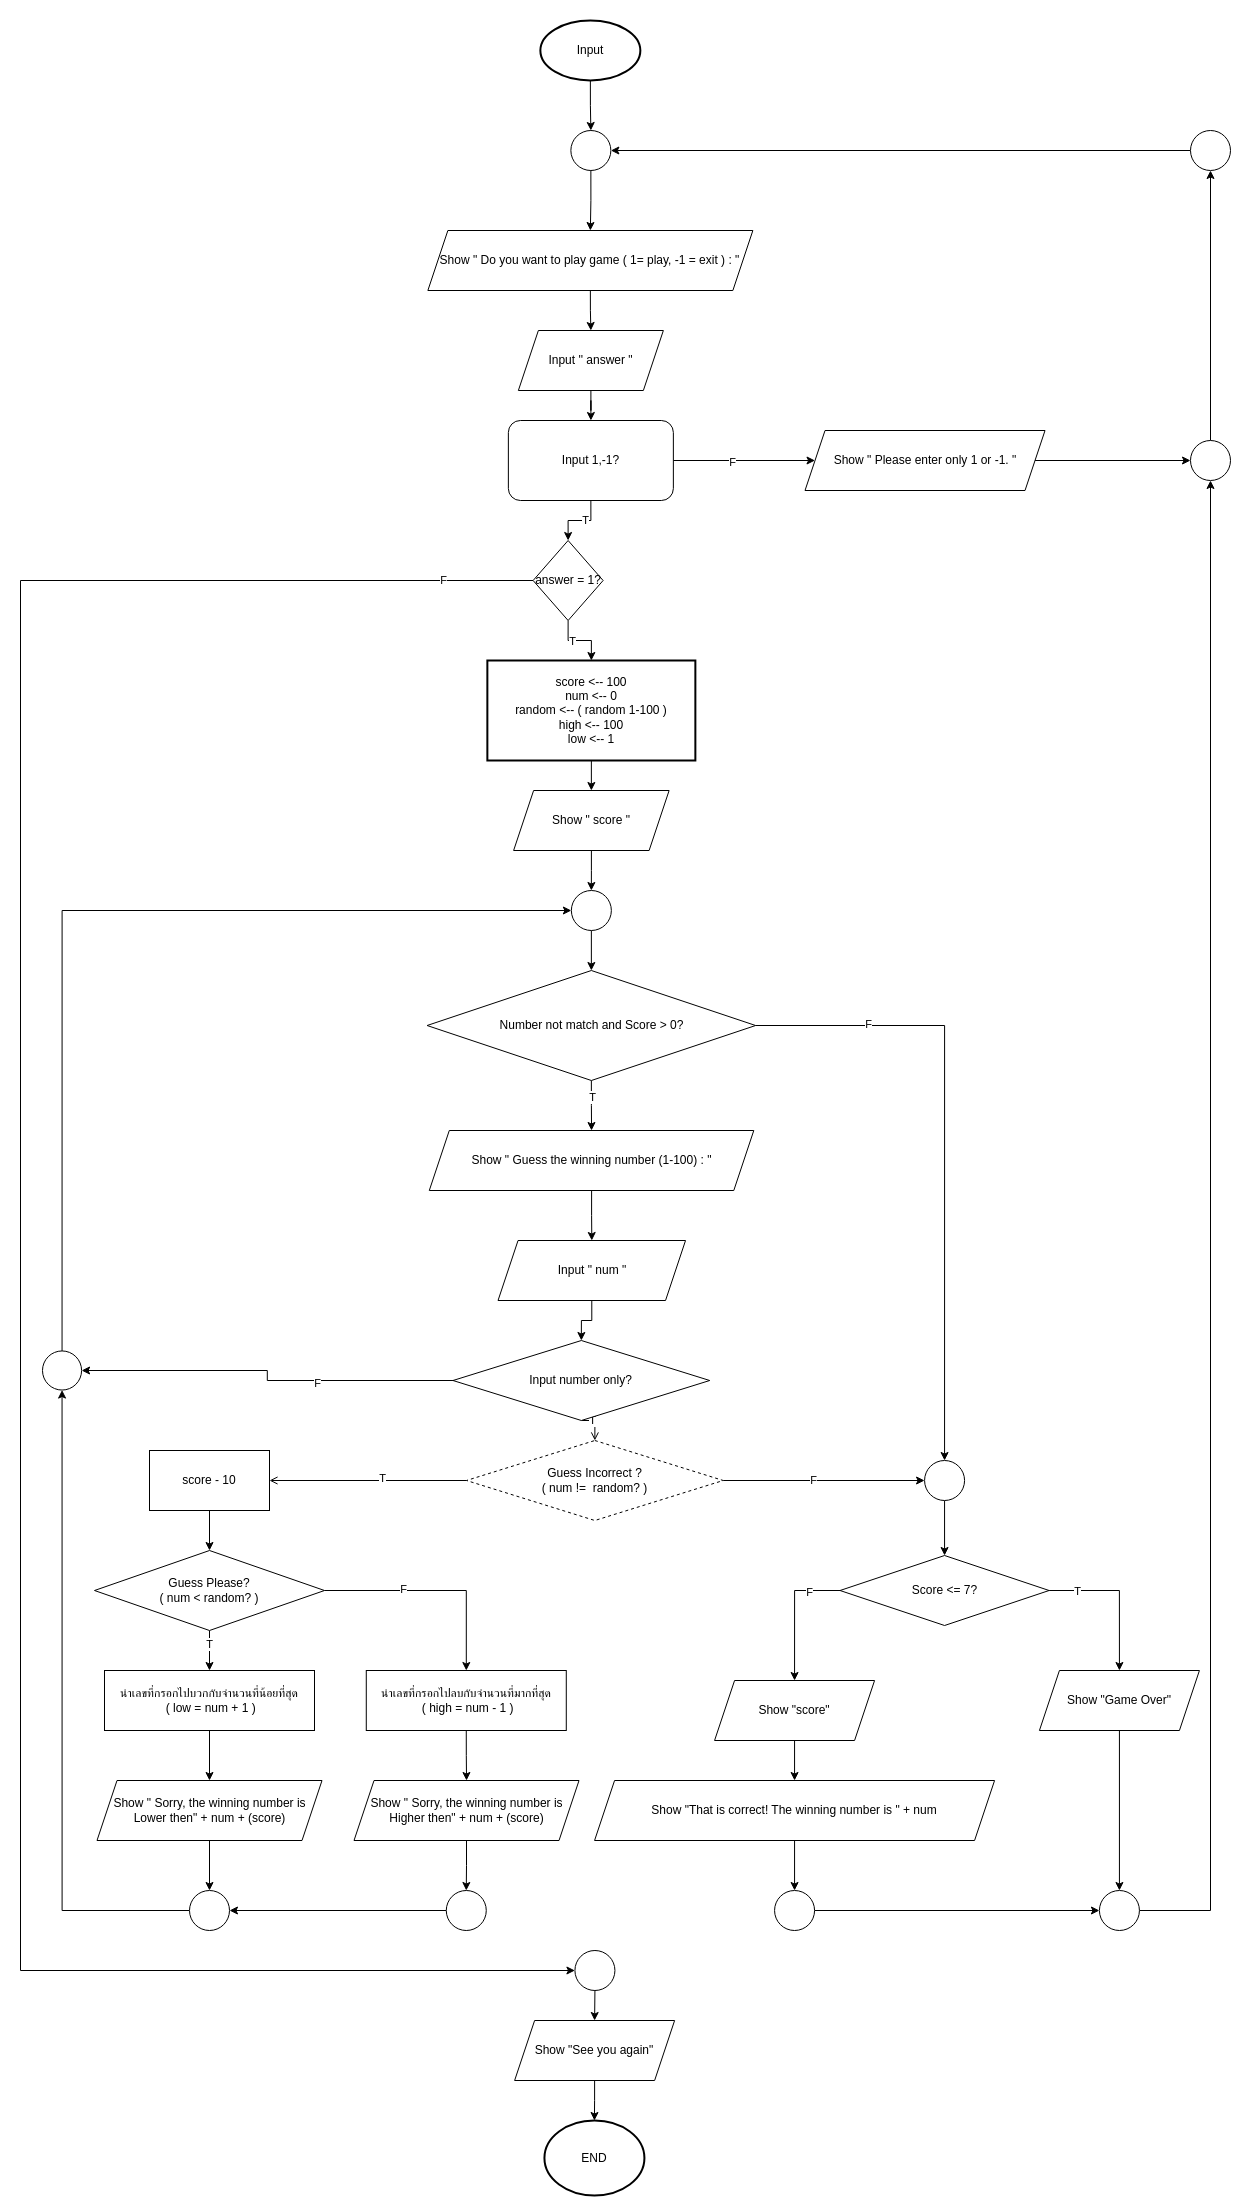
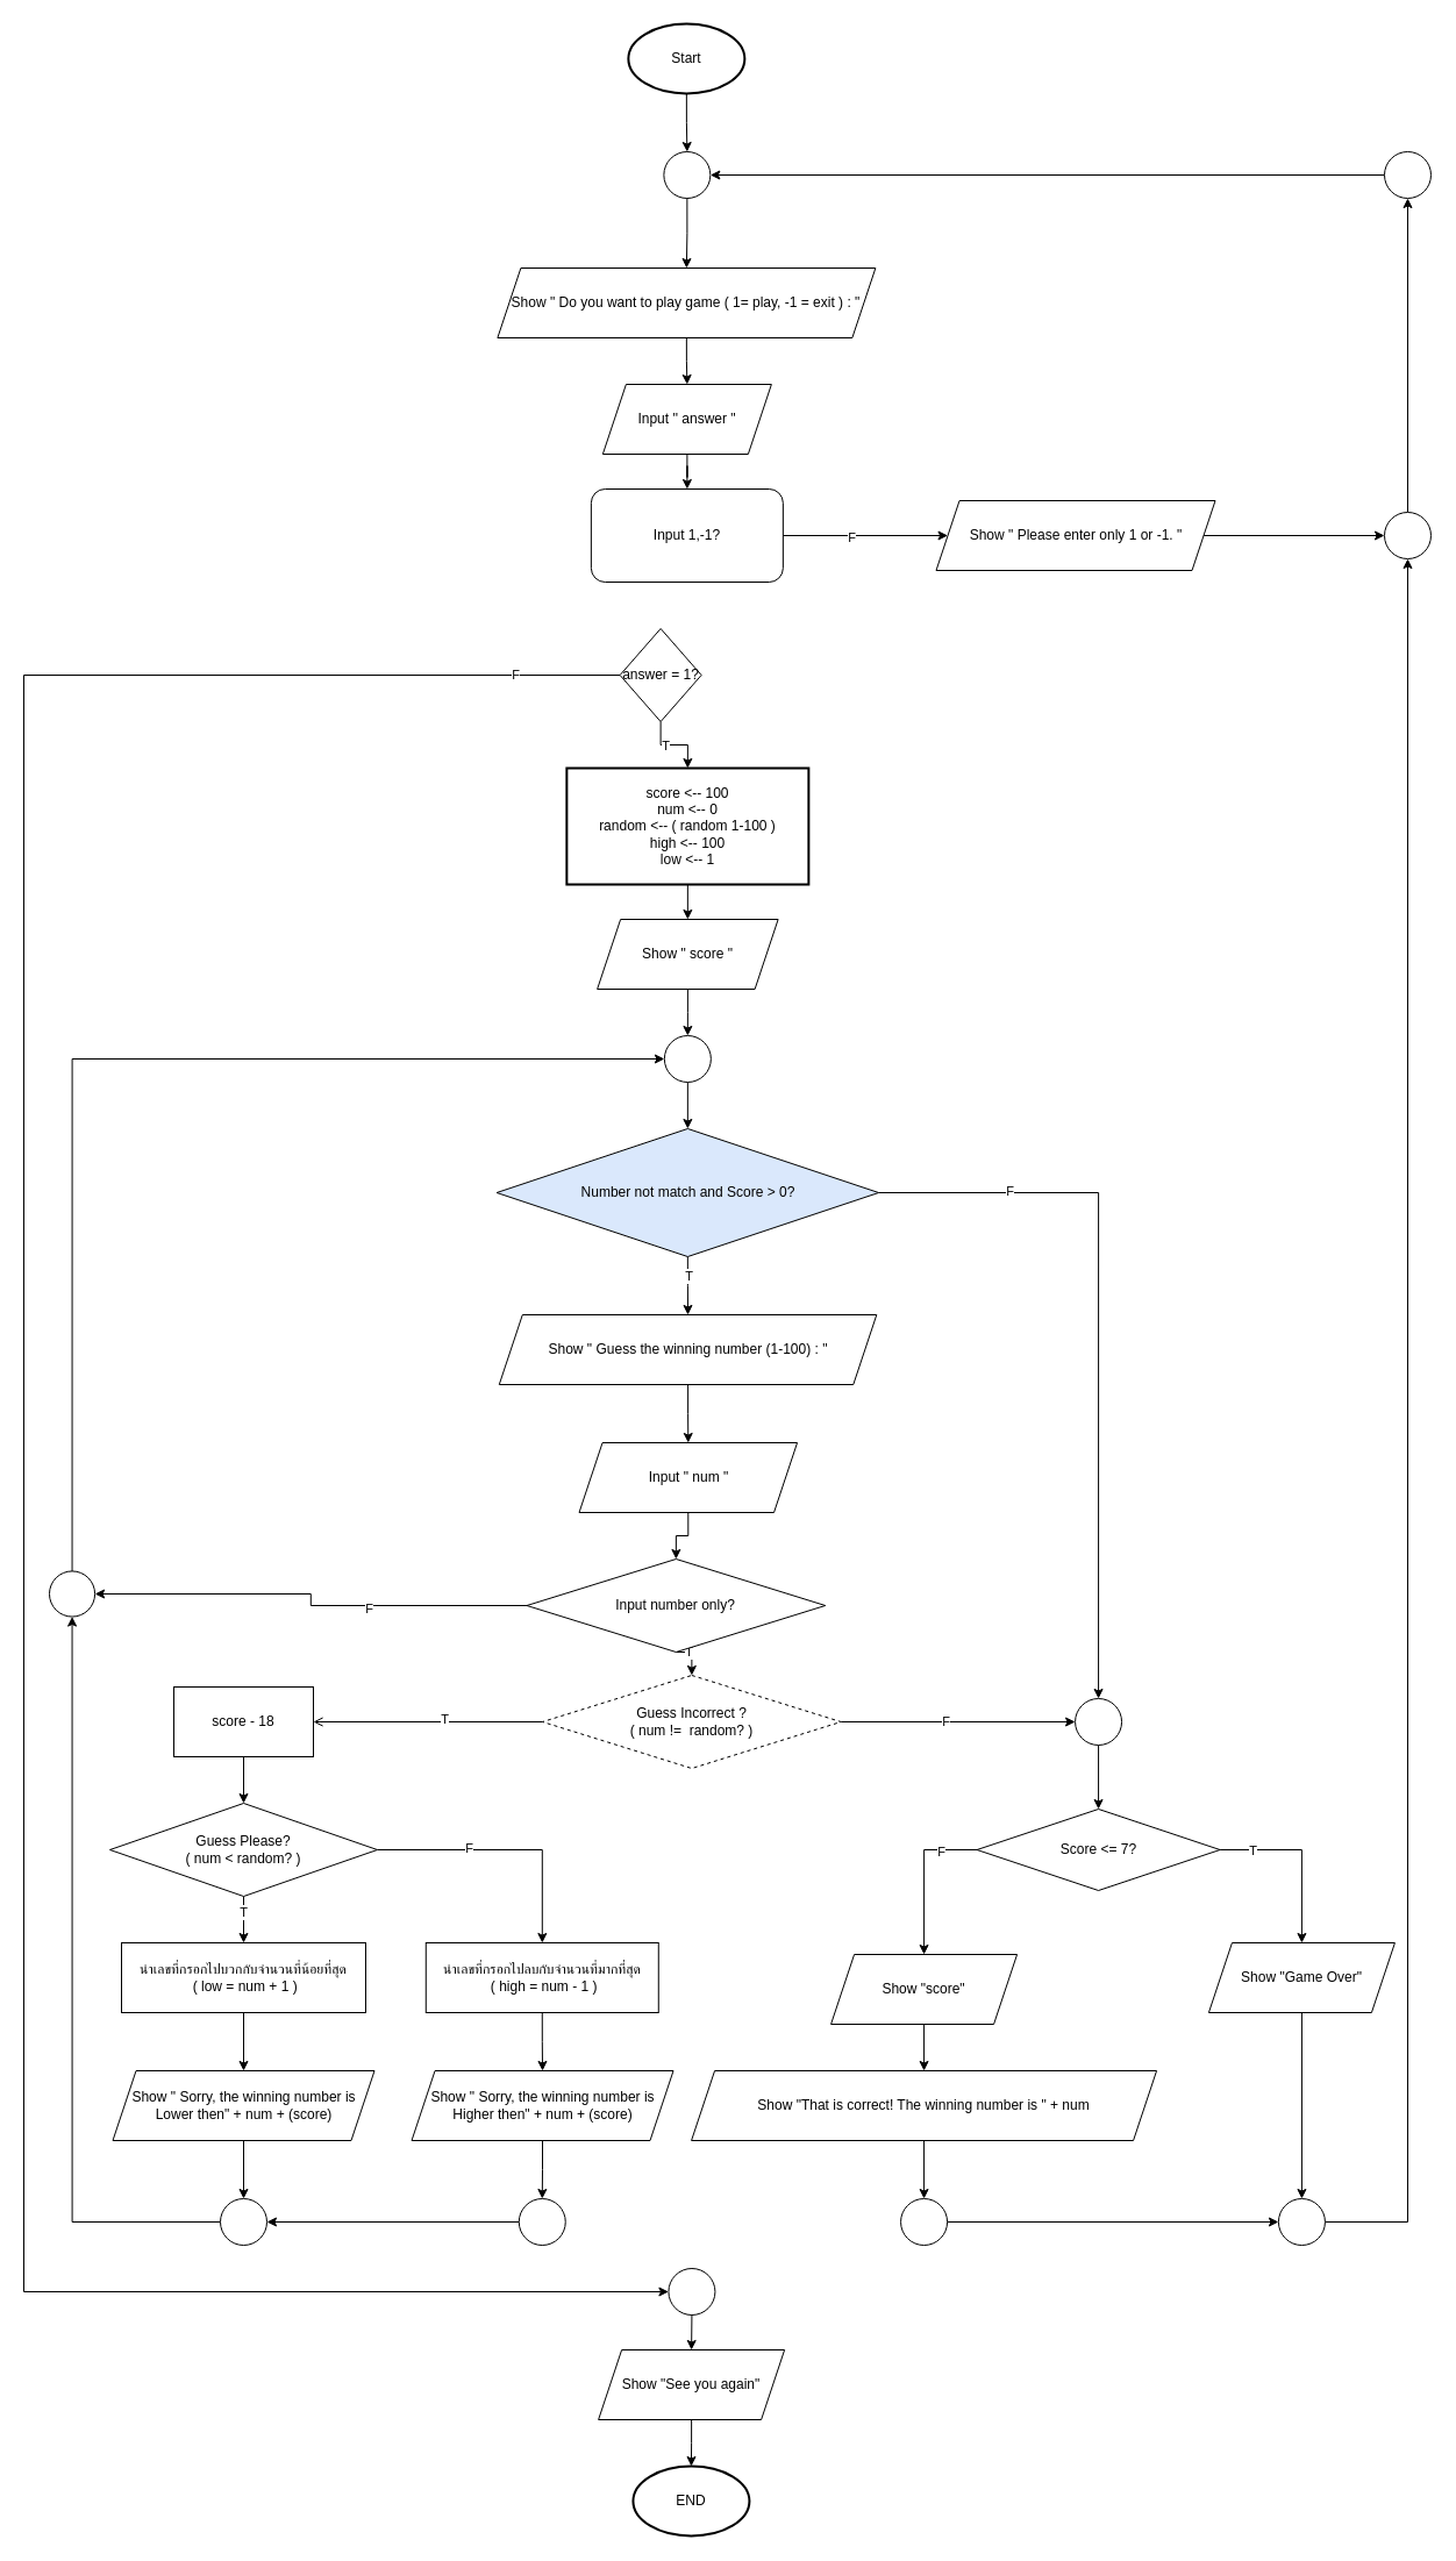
- <mxCell id="3" value="Input" style="strokeWidth=2;html=1;shape=mxgraph.flowchart.start_1;whiteSpace=wrap;" parent="1" vertex="1"><mxGeometry x="539.86" y="20" width="100" height="60" as="geometry" /></mxCell>
+ <mxCell id="3" value="Start" style="strokeWidth=2;html=1;shape=mxgraph.flowchart.start_1;whiteSpace=wrap;" parent="1" vertex="1"><mxGeometry x="539.86" y="20" width="100" height="60" as="geometry" /></mxCell>
- <mxCell id="51" style="edgeStyle=orthogonalEdgeStyle;rounded=0;orthogonalLoop=1;jettySize=auto;html=1;exitX=0.5;exitY=1;exitDx=0;exitDy=0;entryX=0.5;entryY=0;entryDx=0;entryDy=0;" edge="1" parent="1" source="55" target="14"><mxGeometry relative="1" as="geometry" /></mxCell>
- <mxCell id="52" value="T" style="edgeLabel;html=1;align=center;verticalAlign=middle;resizable=0;points=[];" vertex="1" connectable="0" parent="51"><mxGeometry x="-0.164" y="-1" relative="1" as="geometry"><mxPoint as="offset" /></mxGeometry></mxCell>
- <mxCell id="60" value="Number not match and Score &amp;gt; 0?" style="rhombus;whiteSpace=wrap;html=1;" vertex="1" parent="1"><mxGeometry x="426.6" y="970" width="328.52" height="110" as="geometry" /></mxCell>
+ <mxCell id="60" value="Number not match and Score &amp;gt; 0?" style="rhombus;whiteSpace=wrap;html=1;fillColor=#dae8fc;" vertex="1" parent="1"><mxGeometry x="426.6" y="970" width="328.52" height="110" as="geometry" /></mxCell>
- <mxCell id="87" style="edgeStyle=orthogonalEdgeStyle;rounded=0;orthogonalLoop=1;jettySize=auto;html=1;exitX=0.5;exitY=1;exitDx=0;exitDy=0;entryX=0.5;entryY=0;entryDx=0;entryDy=0;endArrow=open;" edge="1" parent="1" source="91" target="27"><mxGeometry relative="1" as="geometry" /></mxCell>
+ <mxCell id="87" style="edgeStyle=orthogonalEdgeStyle;rounded=0;orthogonalLoop=1;jettySize=auto;html=1;exitX=0.5;exitY=1;exitDx=0;exitDy=0;entryX=0.5;entryY=0;entryDx=0;entryDy=0;" edge="1" parent="1" source="91" target="27"><mxGeometry relative="1" as="geometry" /></mxCell>
- <mxCell id="29" value="&lt;div&gt;&lt;span style=&quot;background-color: transparent; color: light-dark(rgb(0, 0, 0), rgb(255, 255, 255));&quot;&gt;score - 10&lt;/span&gt;&lt;/div&gt;" style="whiteSpace=wrap;html=1;" parent="1" vertex="1"><mxGeometry x="149.005" y="1450" width="120" height="60" as="geometry" /></mxCell>
+ <mxCell id="29" value="&lt;div&gt;&lt;span style=&quot;background-color: transparent; color: light-dark(rgb(0, 0, 0), rgb(255, 255, 255));&quot;&gt;score - 18&lt;/span&gt;&lt;/div&gt;" style="whiteSpace=wrap;html=1;" parent="1" vertex="1"><mxGeometry x="149.005" y="1450" width="120" height="60" as="geometry" /></mxCell>
- <mxCell id="85" value="END" style="strokeWidth=2;html=1;shape=mxgraph.flowchart.start_1;whiteSpace=wrap;" vertex="1" parent="1"><mxGeometry x="543.93" y="2120" width="100" height="75" as="geometry" /></mxCell>
+ <mxCell id="85" value="END" style="strokeWidth=2;html=1;shape=mxgraph.flowchart.start_1;whiteSpace=wrap;" vertex="1" parent="1"><mxGeometry x="543.93" y="2120" width="100" height="60" as="geometry" /></mxCell>
